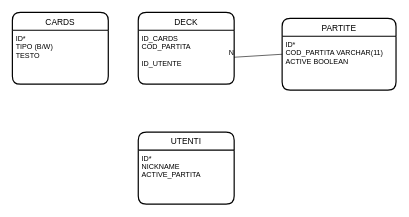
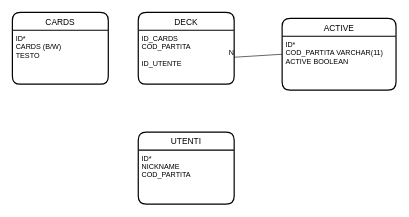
- <mxCell id="2" value="PARTITE" style="swimlane;childLayout=stackLayout;horizontal=1;startSize=30;horizontalStack=0;rounded=1;fontSize=14;fontStyle=0;strokeWidth=2;resizeParent=0;resizeLast=1;shadow=0;dashed=0;align=center;" vertex="1" parent="1"><mxGeometry x="470" y="30" width="190" height="120" as="geometry" /></mxCell>
+ <mxCell id="2" value="ACTIVE" style="swimlane;childLayout=stackLayout;horizontal=1;startSize=30;horizontalStack=0;rounded=1;fontSize=14;fontStyle=0;strokeWidth=2;resizeParent=0;resizeLast=1;shadow=0;dashed=0;align=center;" vertex="1" parent="1"><mxGeometry x="470" y="30" width="190" height="120" as="geometry" /></mxCell>
- <mxCell id="7" value="ID*&#10;TIPO (B/W)&#10;TESTO&#10;" style="align=left;strokeColor=none;fillColor=none;spacingLeft=4;fontSize=12;verticalAlign=top;resizable=0;rotatable=0;part=1;" vertex="1" parent="6"><mxGeometry y="30" width="160" height="90" as="geometry" /></mxCell>
+ <mxCell id="7" value="ID*&#10;CARDS (B/W)&#10;TESTO&#10;" style="align=left;strokeColor=none;fillColor=none;spacingLeft=4;fontSize=12;verticalAlign=top;resizable=0;rotatable=0;part=1;" vertex="1" parent="6"><mxGeometry y="30" width="160" height="90" as="geometry" /></mxCell>
- <mxCell id="5" value="ID*&#10;NICKNAME&#10;ACTIVE_PARTITA" style="align=left;strokeColor=none;fillColor=none;spacingLeft=4;fontSize=12;verticalAlign=top;resizable=0;rotatable=0;part=1;" vertex="1" parent="4"><mxGeometry y="30" width="160" height="90" as="geometry" /></mxCell>
+ <mxCell id="5" value="ID*&#10;NICKNAME&#10;COD_PARTITA" style="align=left;strokeColor=none;fillColor=none;spacingLeft=4;fontSize=12;verticalAlign=top;resizable=0;rotatable=0;part=1;" vertex="1" parent="4"><mxGeometry y="30" width="160" height="90" as="geometry" /></mxCell>
